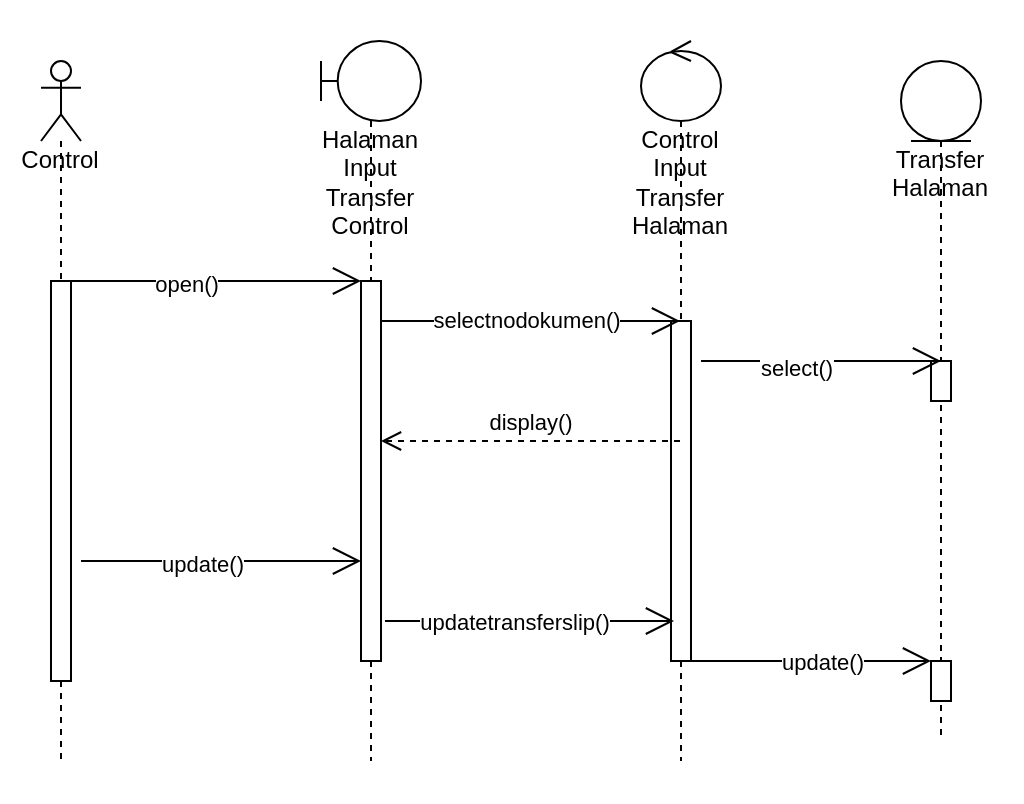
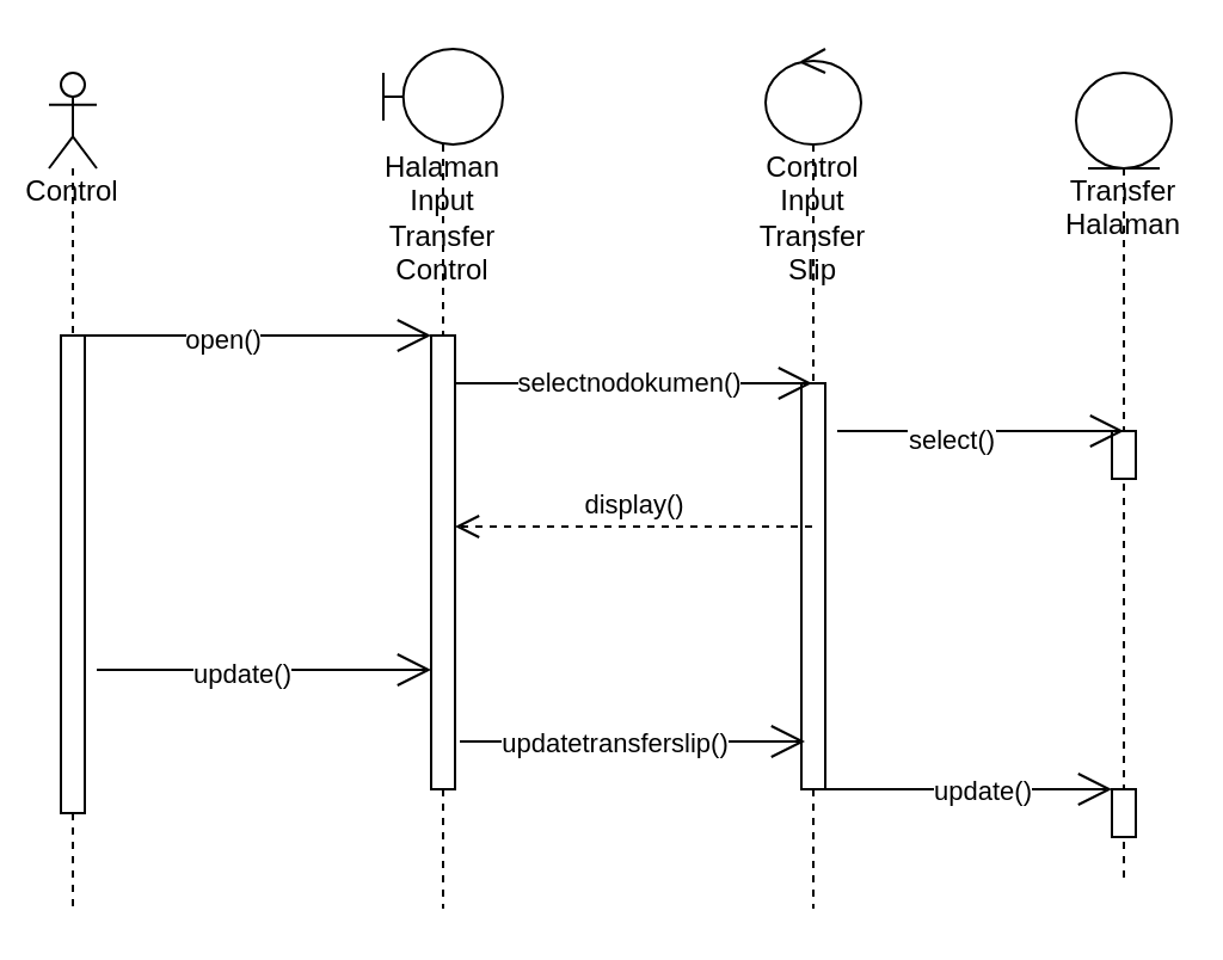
- <mxCell id="6" value="Control Input Transfer Halaman" style="shape=umlLifeline;participant=umlControl;perimeter=lifelinePerimeter;whiteSpace=wrap;html=1;container=1;collapsible=0;recursiveResize=0;verticalAlign=top;spacingTop=36;outlineConnect=0;" parent="1" vertex="1"><mxGeometry x="320" y="20" width="40" height="360" as="geometry" /></mxCell>
+ <mxCell id="6" value="Control Input Transfer Slip" style="shape=umlLifeline;participant=umlControl;perimeter=lifelinePerimeter;whiteSpace=wrap;html=1;container=1;collapsible=0;recursiveResize=0;verticalAlign=top;spacingTop=36;outlineConnect=0;" parent="1" vertex="1"><mxGeometry x="320" y="20" width="40" height="360" as="geometry" /></mxCell>
